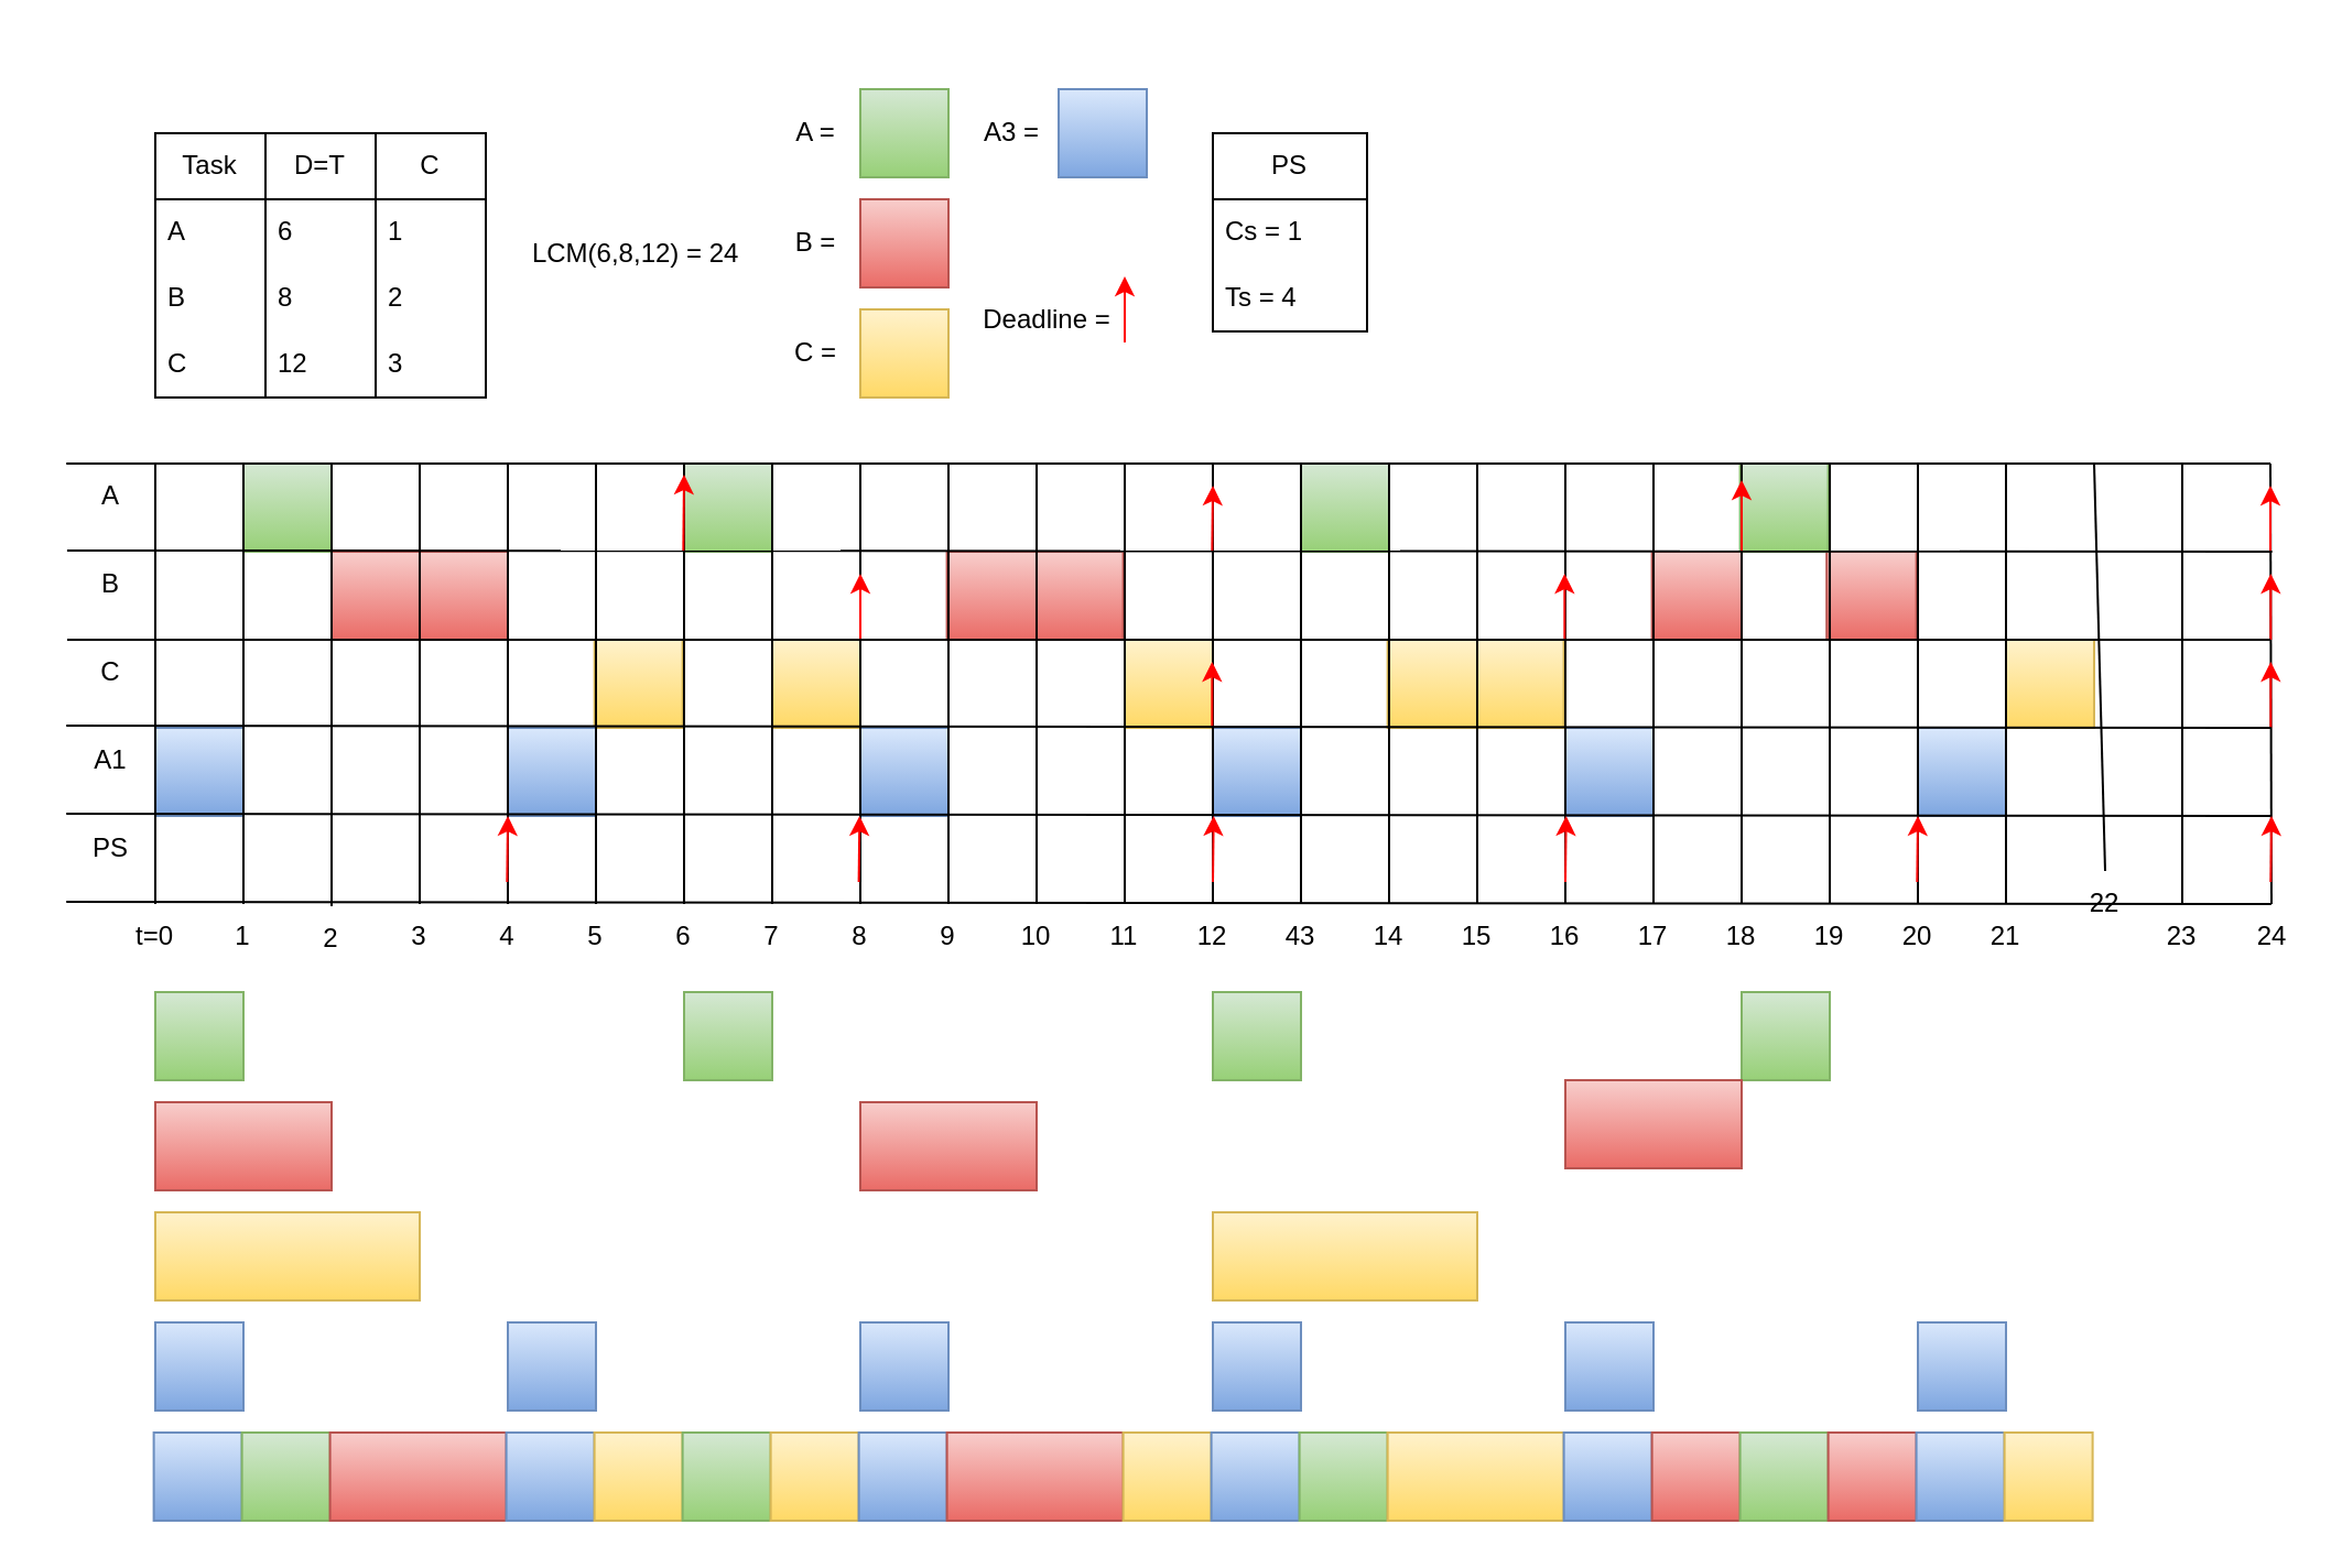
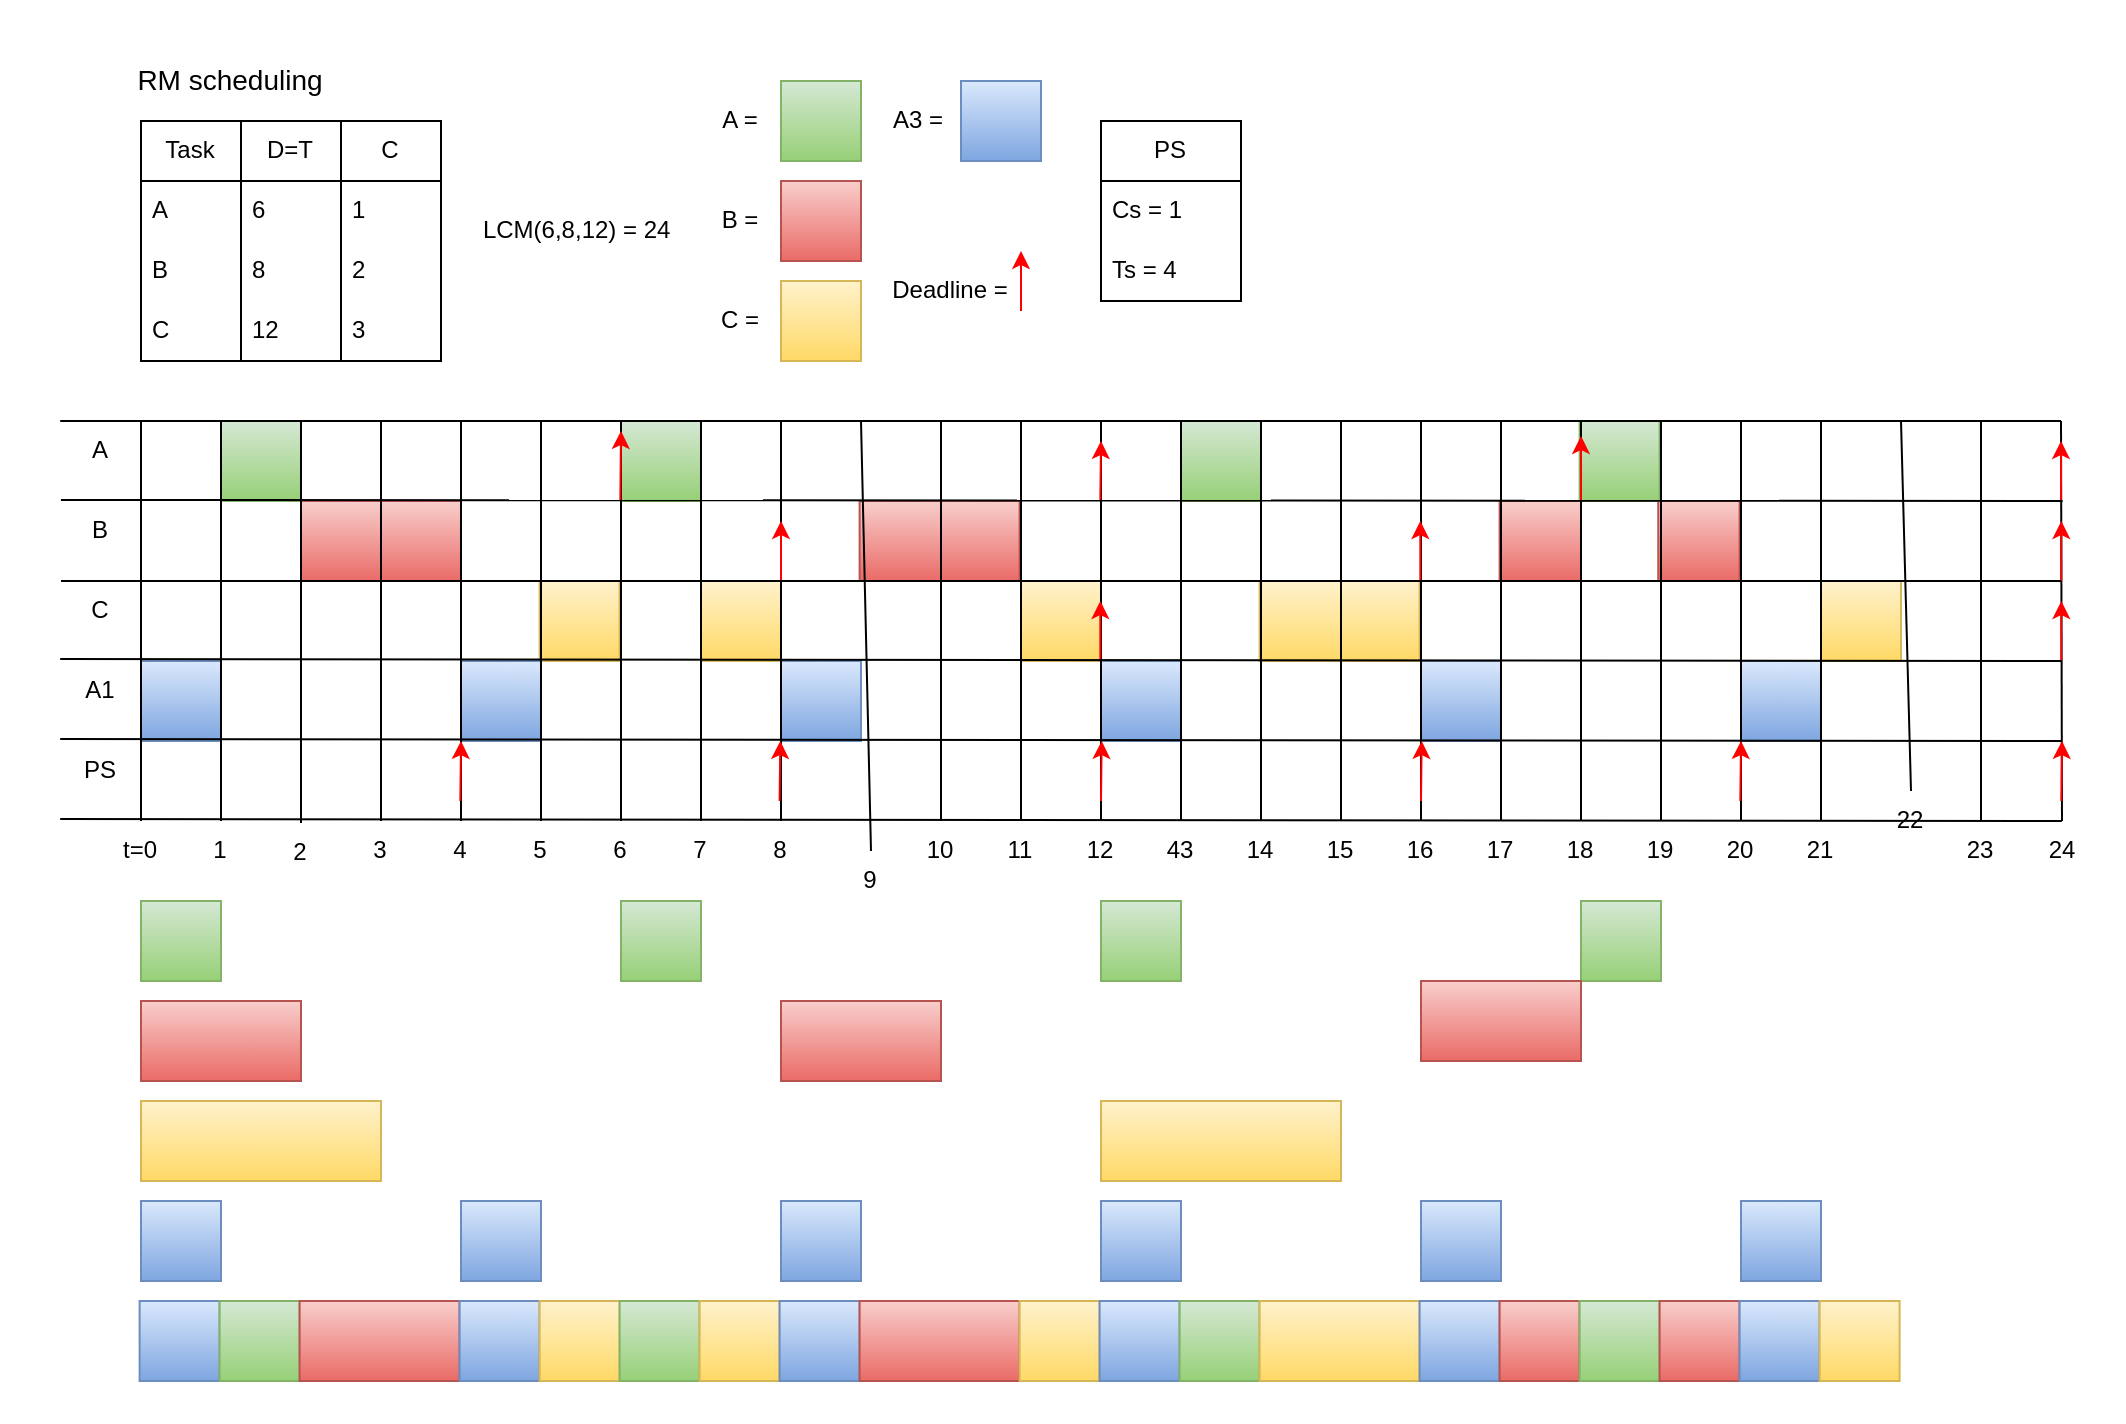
+ <mxCell id="156" value="&lt;font style=&quot;font-size: 14px;&quot;&gt;RM scheduling&lt;/font&gt;" style="text;html=1;strokeColor=none;fillColor=none;align=center;verticalAlign=middle;whiteSpace=wrap;rounded=0;" vertex="1" parent="1"><mxGeometry x="30" y="20" width="170" height="40" as="geometry" /></mxCell>
- <mxCell id="86" value="9" style="text;html=1;strokeColor=none;fillColor=none;align=center;verticalAlign=middle;whiteSpace=wrap;rounded=0;" vertex="1" parent="1"><mxGeometry x="420" y="410" width="20" height="30" as="geometry" /></mxCell>
+ <mxCell id="86" value="9" style="text;html=1;strokeColor=none;fillColor=none;align=center;verticalAlign=middle;whiteSpace=wrap;rounded=0;" vertex="1" parent="1"><mxGeometry x="425" y="425" width="20" height="30" as="geometry" /></mxCell>
